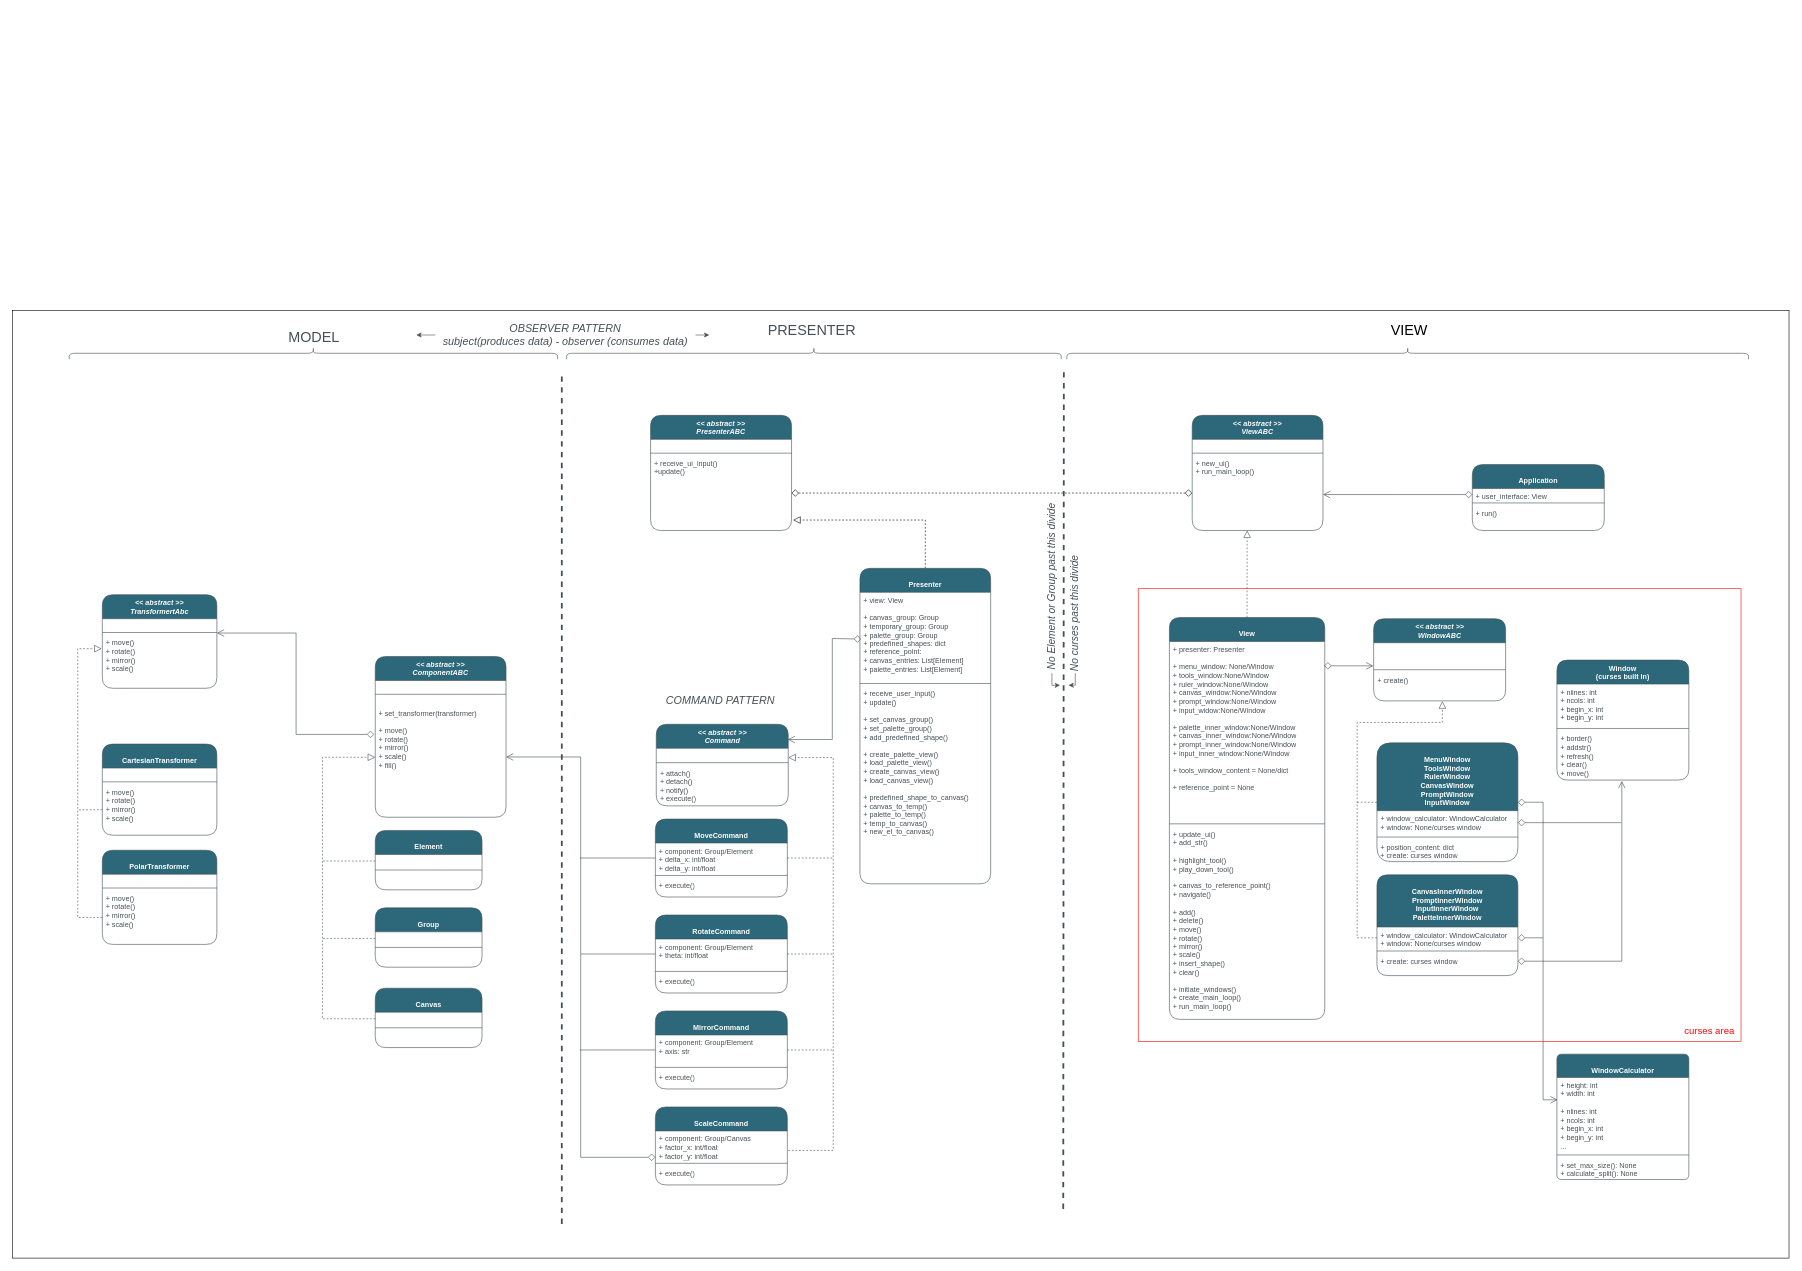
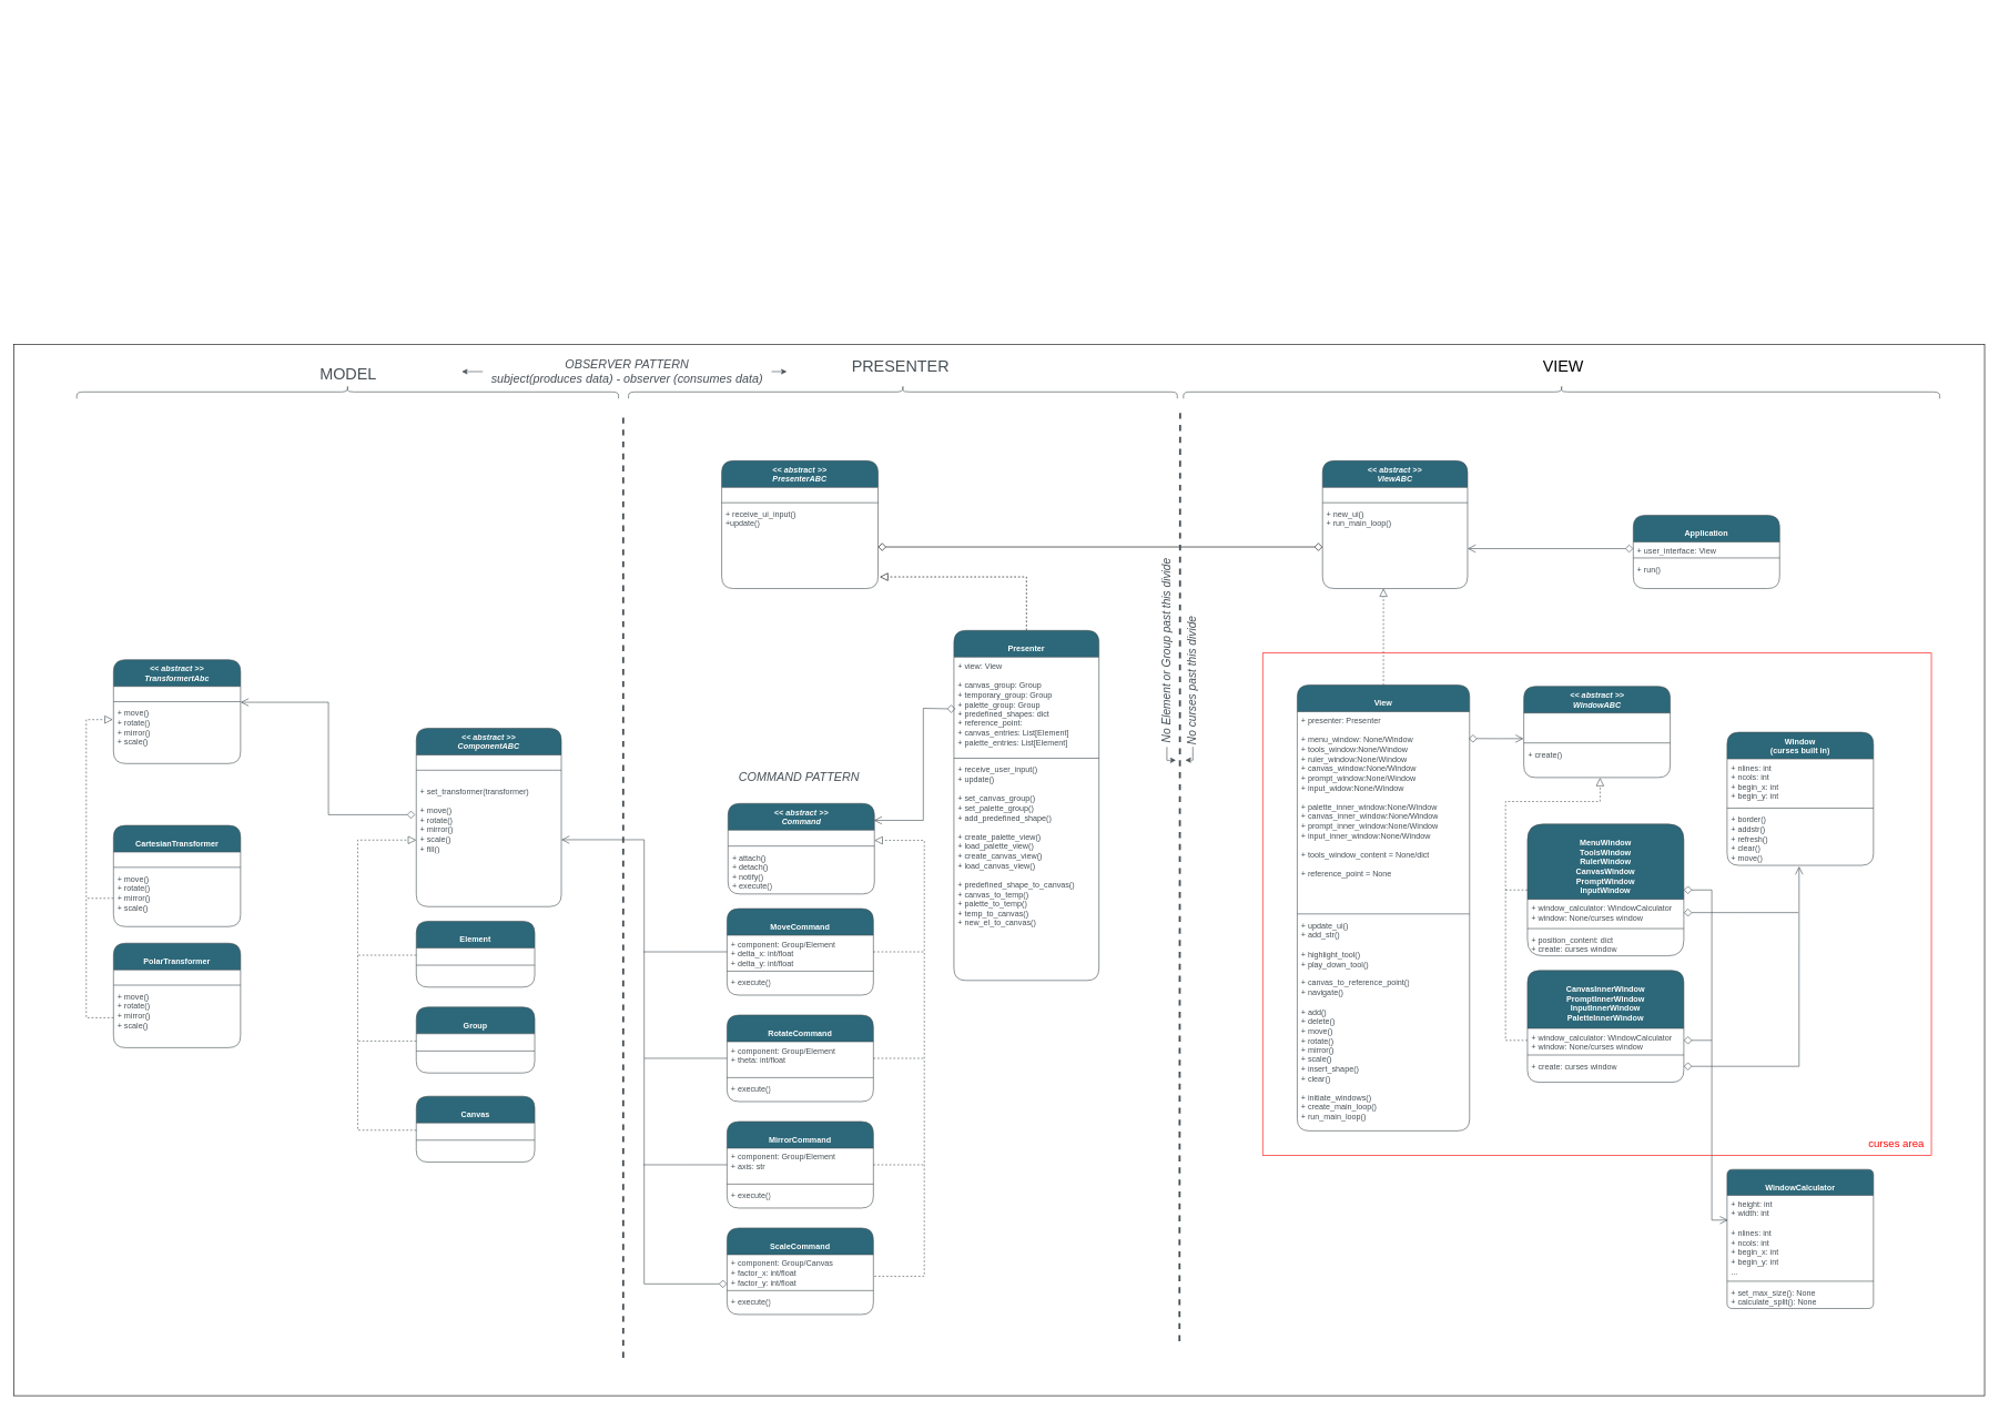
- <mxCell id="37" style="edgeStyle=orthogonalEdgeStyle;rounded=0;orthogonalLoop=1;jettySize=auto;html=1;entryX=0;entryY=0.5;entryDx=0;entryDy=0;endArrow=diamond;endFill=0;startArrow=diamond;startFill=0;endSize=10;startSize=10;dashed=1;" parent="1" source="32" target="36" edge="1"><mxGeometry relative="1" as="geometry" /></mxCell>
+ <mxCell id="37" style="edgeStyle=orthogonalEdgeStyle;rounded=0;orthogonalLoop=1;jettySize=auto;html=1;entryX=0;entryY=0.5;entryDx=0;entryDy=0;endArrow=diamond;endFill=0;startArrow=diamond;startFill=0;endSize=10;startSize=10;" parent="1" source="32" target="36" edge="1"><mxGeometry relative="1" as="geometry" /></mxCell>
